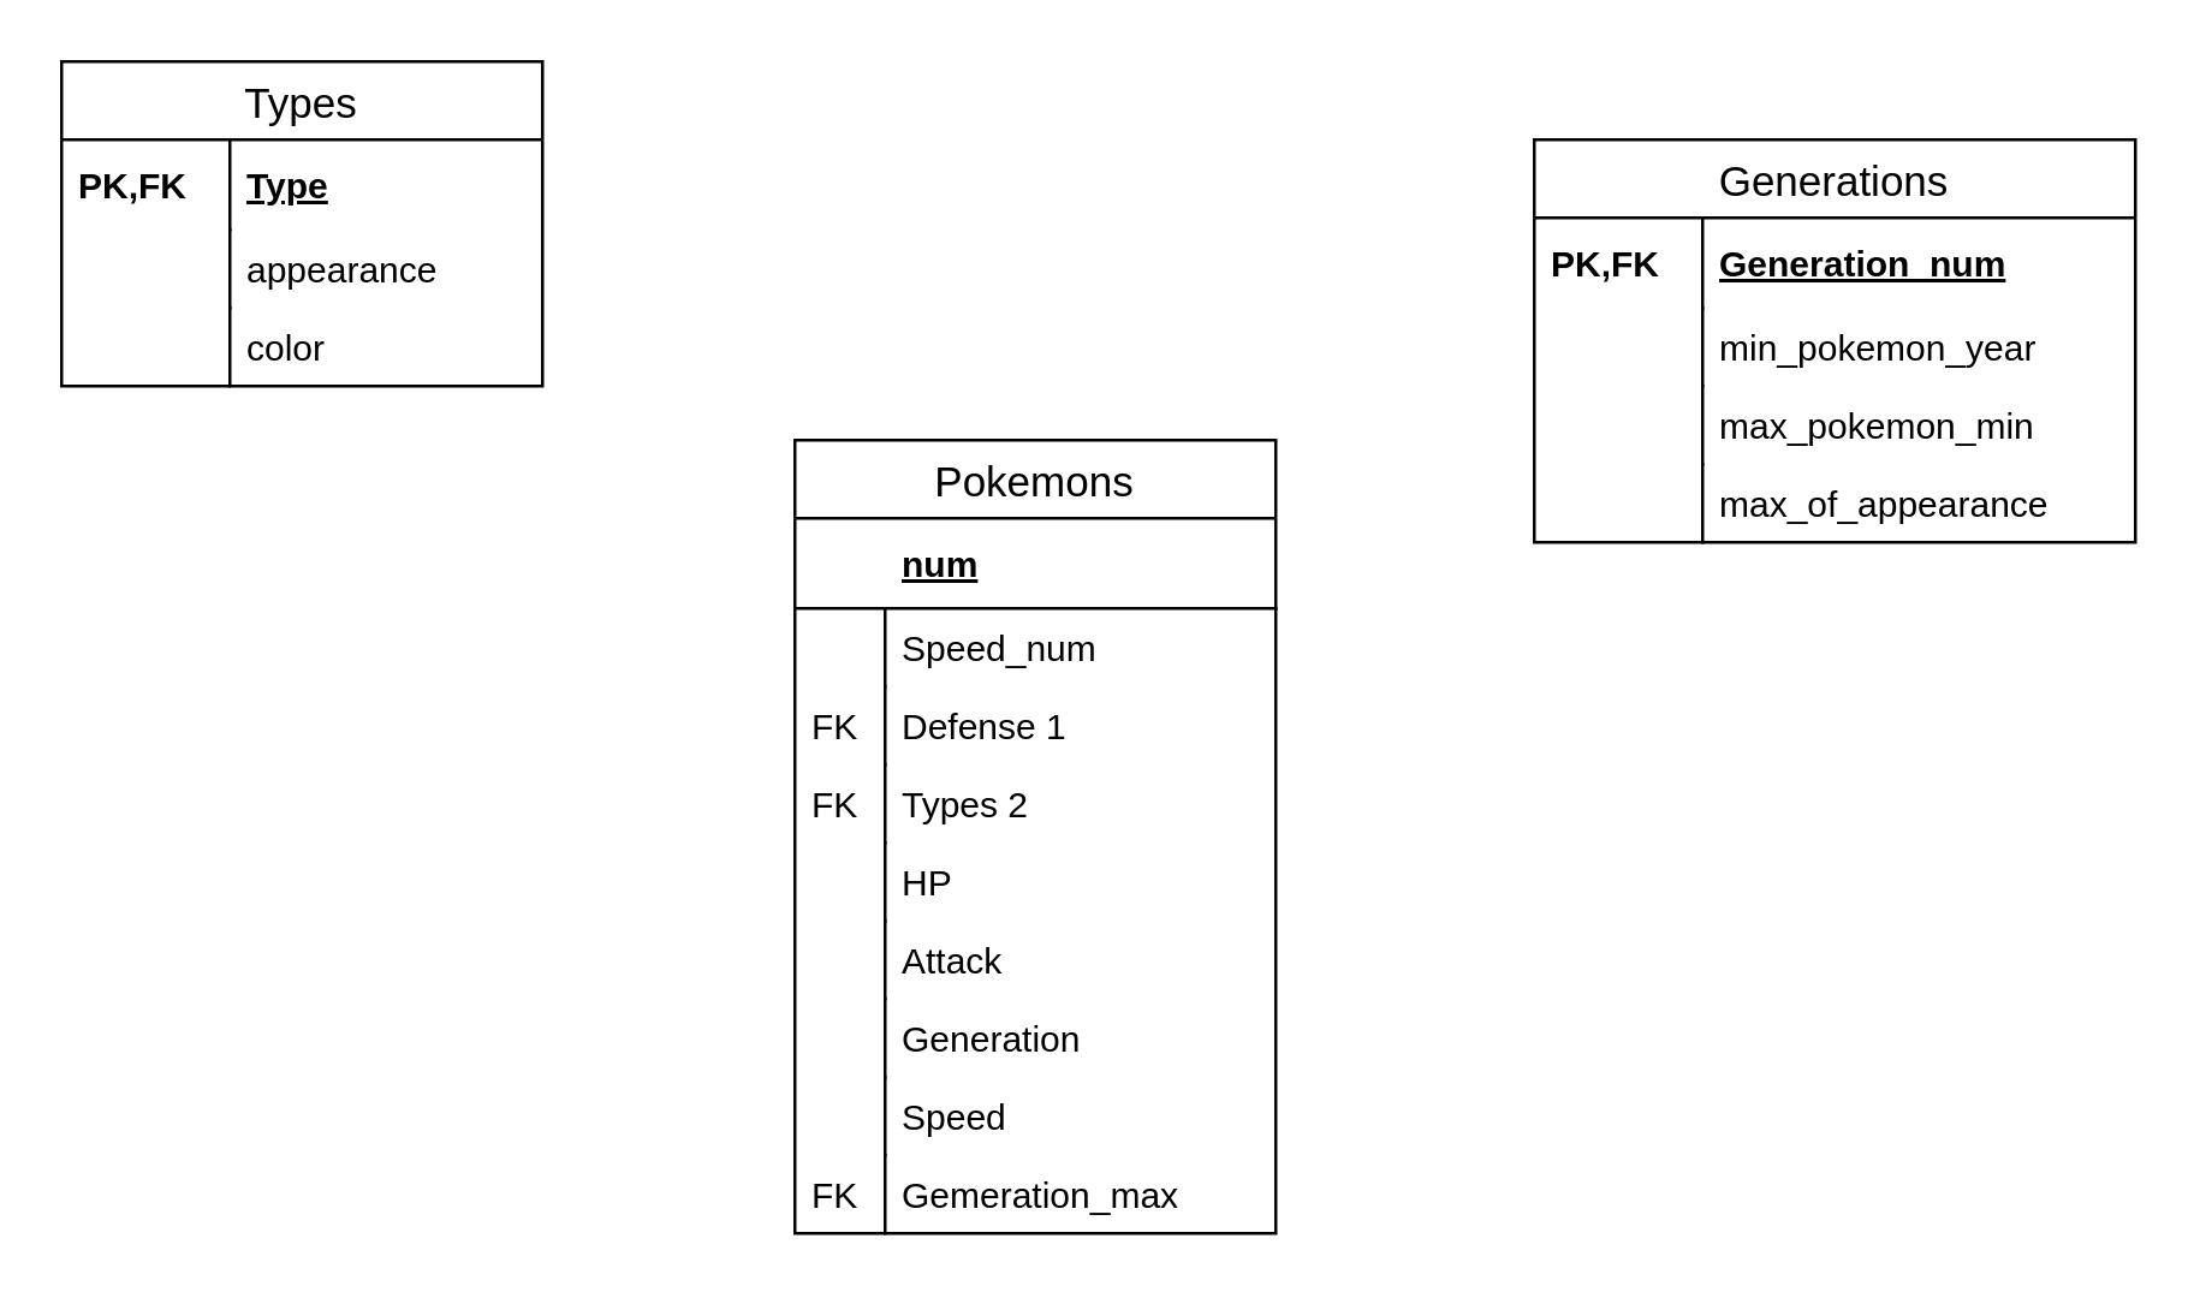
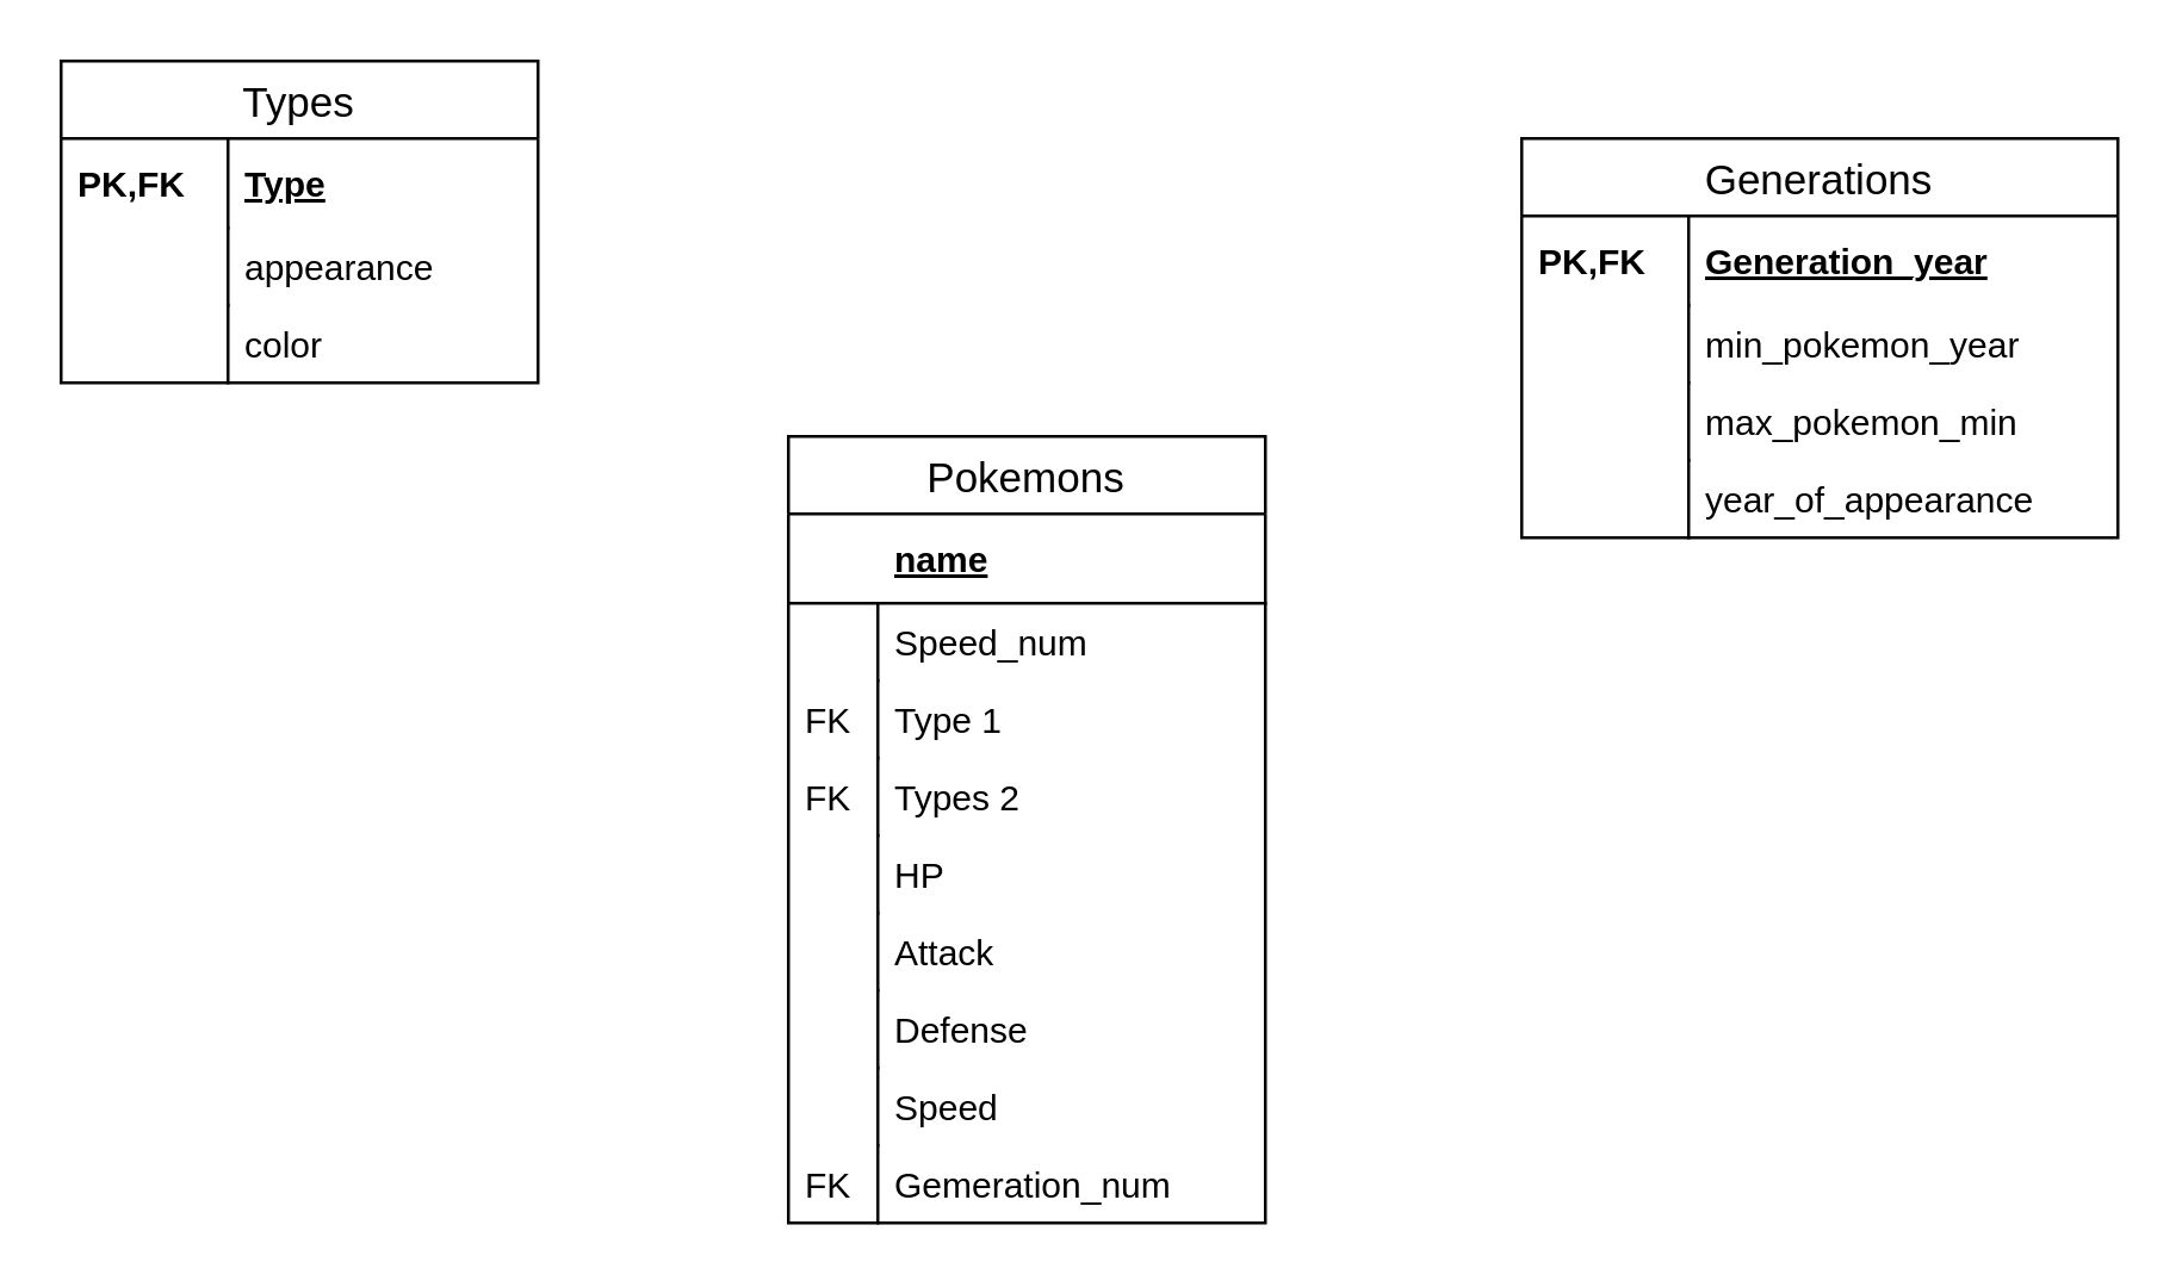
- <mxCell id="10" value="Generation_num" style="shape=partialRectangle;top=0;left=0;right=0;bottom=0;align=left;verticalAlign=middle;fillColor=none;spacingLeft=60;spacingRight=4;overflow=hidden;rotatable=0;points=[[0,0.5],[1,0.5]];portConstraint=eastwest;dropTarget=0;fontStyle=5;fontSize=12;" parent="9" vertex="1"><mxGeometry y="26" width="200" height="30" as="geometry" /></mxCell>
+ <mxCell id="10" value="Generation_year" style="shape=partialRectangle;top=0;left=0;right=0;bottom=0;align=left;verticalAlign=middle;fillColor=none;spacingLeft=60;spacingRight=4;overflow=hidden;rotatable=0;points=[[0,0.5],[1,0.5]];portConstraint=eastwest;dropTarget=0;fontStyle=5;fontSize=12;" parent="9" vertex="1"><mxGeometry y="26" width="200" height="30" as="geometry" /></mxCell>
- <mxCell id="16" value="max_of_appearance" style="shape=partialRectangle;top=0;left=0;right=0;bottom=0;align=left;verticalAlign=top;fillColor=none;spacingLeft=60;spacingRight=4;overflow=hidden;rotatable=0;points=[[0,0.5],[1,0.5]];portConstraint=eastwest;dropTarget=0;fontSize=12;" parent="9" vertex="1"><mxGeometry y="108" width="200" height="26" as="geometry" /></mxCell>
+ <mxCell id="16" value="year_of_appearance" style="shape=partialRectangle;top=0;left=0;right=0;bottom=0;align=left;verticalAlign=top;fillColor=none;spacingLeft=60;spacingRight=4;overflow=hidden;rotatable=0;points=[[0,0.5],[1,0.5]];portConstraint=eastwest;dropTarget=0;fontSize=12;" parent="9" vertex="1"><mxGeometry y="108" width="200" height="26" as="geometry" /></mxCell>
- <mxCell id="19" value="num" style="shape=partialRectangle;top=0;left=0;right=0;bottom=1;align=left;verticalAlign=middle;fillColor=none;spacingLeft=34;spacingRight=4;overflow=hidden;rotatable=0;points=[[0,0.5],[1,0.5]];portConstraint=eastwest;dropTarget=0;fontStyle=5;fontSize=12;" parent="18" vertex="1"><mxGeometry y="26" width="160" height="30" as="geometry" /></mxCell>
+ <mxCell id="19" value="name" style="shape=partialRectangle;top=0;left=0;right=0;bottom=1;align=left;verticalAlign=middle;fillColor=none;spacingLeft=34;spacingRight=4;overflow=hidden;rotatable=0;points=[[0,0.5],[1,0.5]];portConstraint=eastwest;dropTarget=0;fontStyle=5;fontSize=12;" parent="18" vertex="1"><mxGeometry y="26" width="160" height="30" as="geometry" /></mxCell>
- <mxCell id="22" value="Defense 1" style="shape=partialRectangle;top=0;left=0;right=0;bottom=0;align=left;verticalAlign=top;fillColor=none;spacingLeft=34;spacingRight=4;overflow=hidden;rotatable=0;points=[[0,0.5],[1,0.5]];portConstraint=eastwest;dropTarget=0;fontSize=12;" parent="18" vertex="1"><mxGeometry y="82" width="160" height="26" as="geometry" /></mxCell>
+ <mxCell id="22" value="Type 1" style="shape=partialRectangle;top=0;left=0;right=0;bottom=0;align=left;verticalAlign=top;fillColor=none;spacingLeft=34;spacingRight=4;overflow=hidden;rotatable=0;points=[[0,0.5],[1,0.5]];portConstraint=eastwest;dropTarget=0;fontSize=12;" parent="18" vertex="1"><mxGeometry y="82" width="160" height="26" as="geometry" /></mxCell>
- <mxCell id="30" value="Generation&#10;" style="shape=partialRectangle;top=0;left=0;right=0;bottom=0;align=left;verticalAlign=top;fillColor=none;spacingLeft=34;spacingRight=4;overflow=hidden;rotatable=0;points=[[0,0.5],[1,0.5]];portConstraint=eastwest;dropTarget=0;fontSize=12;" parent="18" vertex="1"><mxGeometry y="186" width="160" height="26" as="geometry" /></mxCell>
+ <mxCell id="30" value="Defense&#10;" style="shape=partialRectangle;top=0;left=0;right=0;bottom=0;align=left;verticalAlign=top;fillColor=none;spacingLeft=34;spacingRight=4;overflow=hidden;rotatable=0;points=[[0,0.5],[1,0.5]];portConstraint=eastwest;dropTarget=0;fontSize=12;" parent="18" vertex="1"><mxGeometry y="186" width="160" height="26" as="geometry" /></mxCell>
- <mxCell id="34" value="Gemeration_max" style="shape=partialRectangle;top=0;left=0;right=0;bottom=0;align=left;verticalAlign=top;fillColor=none;spacingLeft=34;spacingRight=4;overflow=hidden;rotatable=0;points=[[0,0.5],[1,0.5]];portConstraint=eastwest;dropTarget=0;fontSize=12;" vertex="1" parent="18"><mxGeometry y="238" width="160" height="26" as="geometry" /></mxCell>
+ <mxCell id="34" value="Gemeration_num" style="shape=partialRectangle;top=0;left=0;right=0;bottom=0;align=left;verticalAlign=top;fillColor=none;spacingLeft=34;spacingRight=4;overflow=hidden;rotatable=0;points=[[0,0.5],[1,0.5]];portConstraint=eastwest;dropTarget=0;fontSize=12;" vertex="1" parent="18"><mxGeometry y="238" width="160" height="26" as="geometry" /></mxCell>
